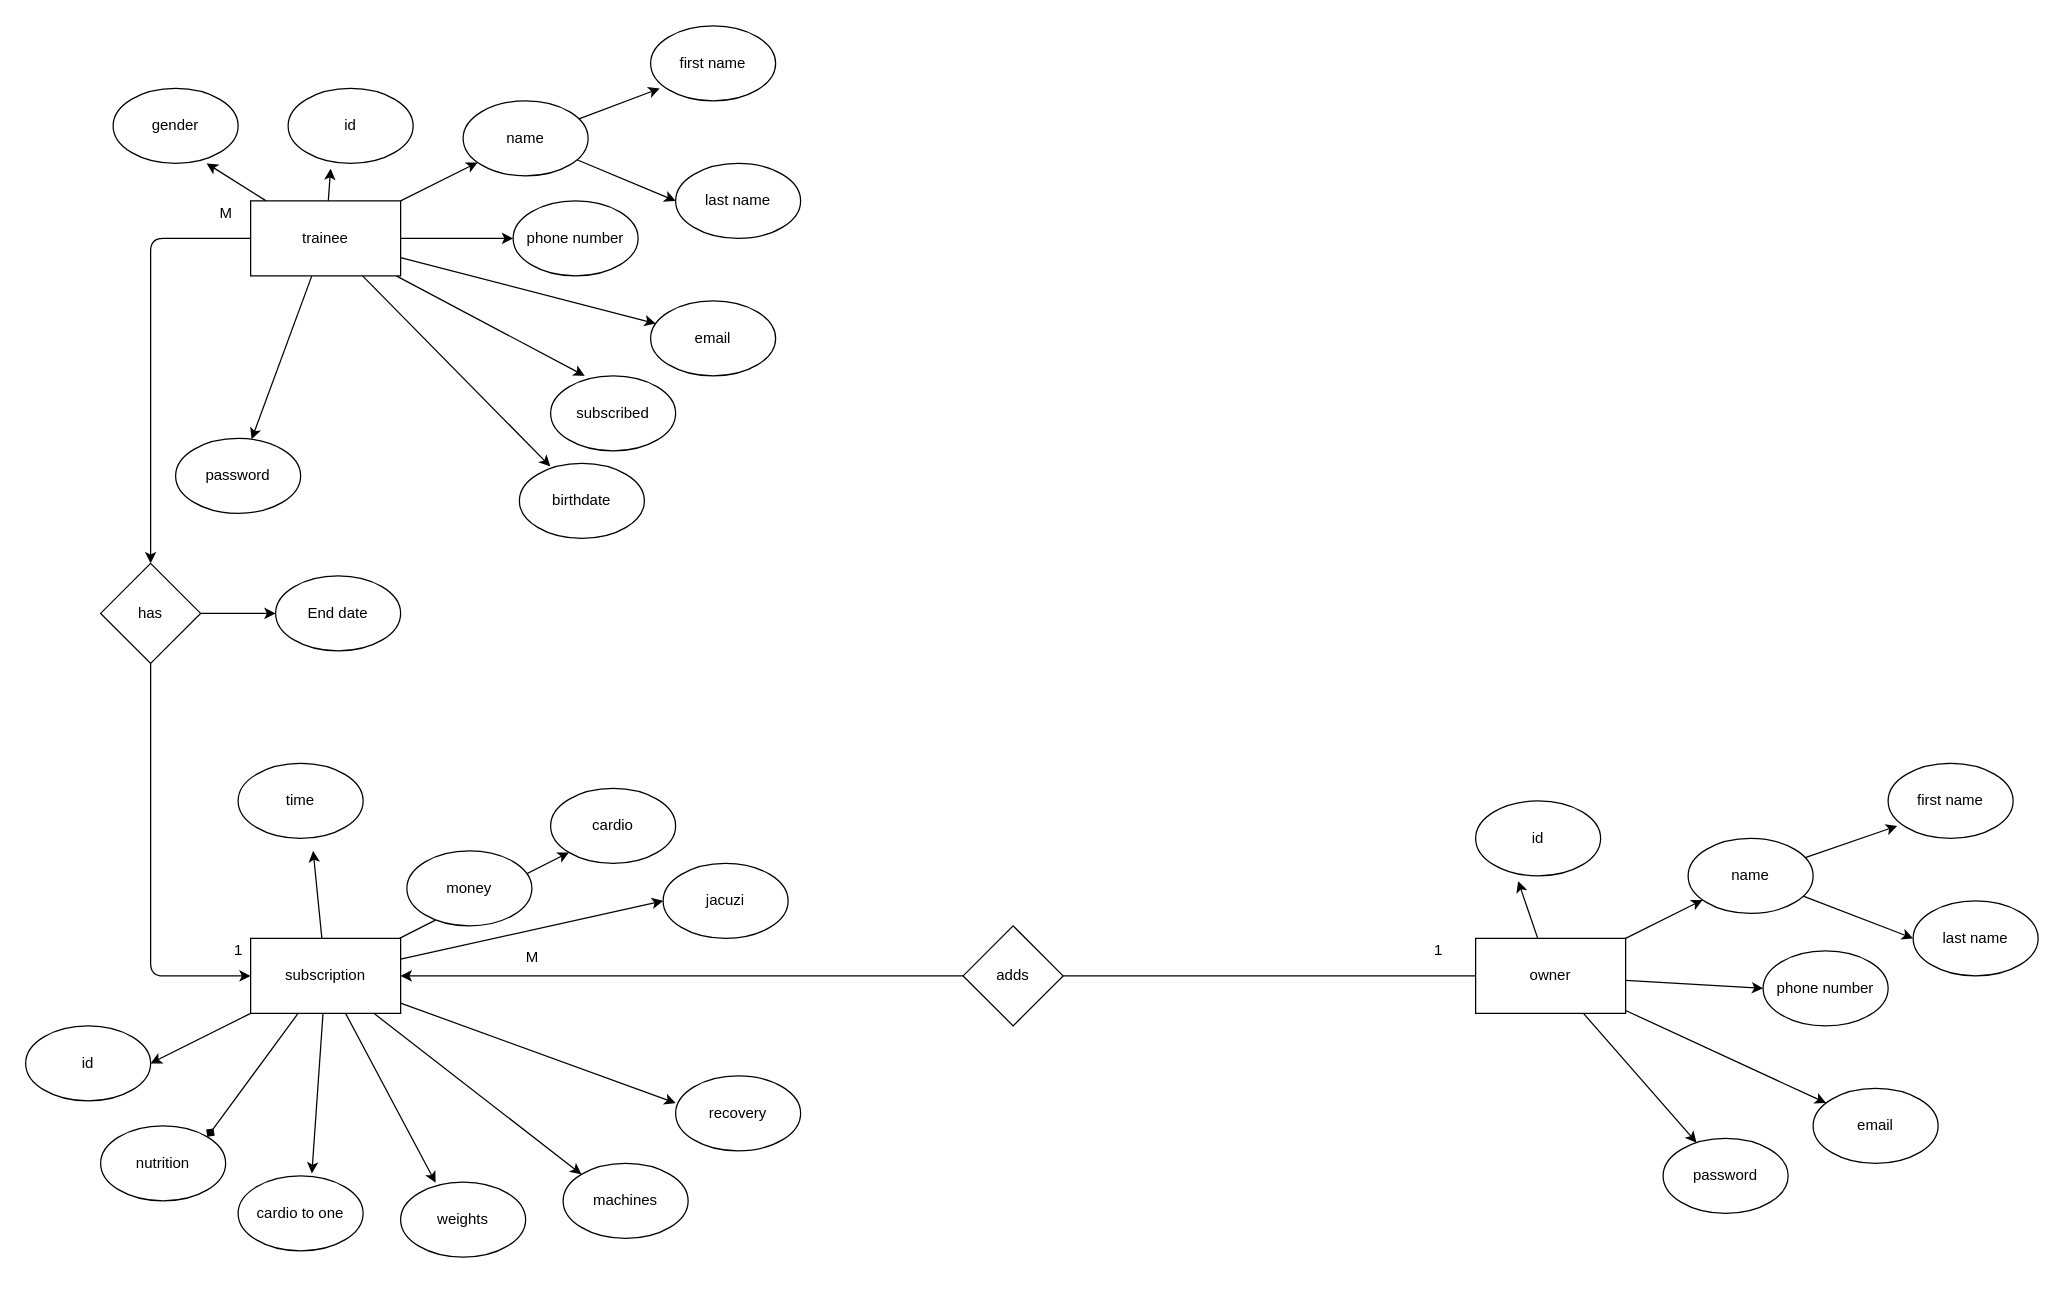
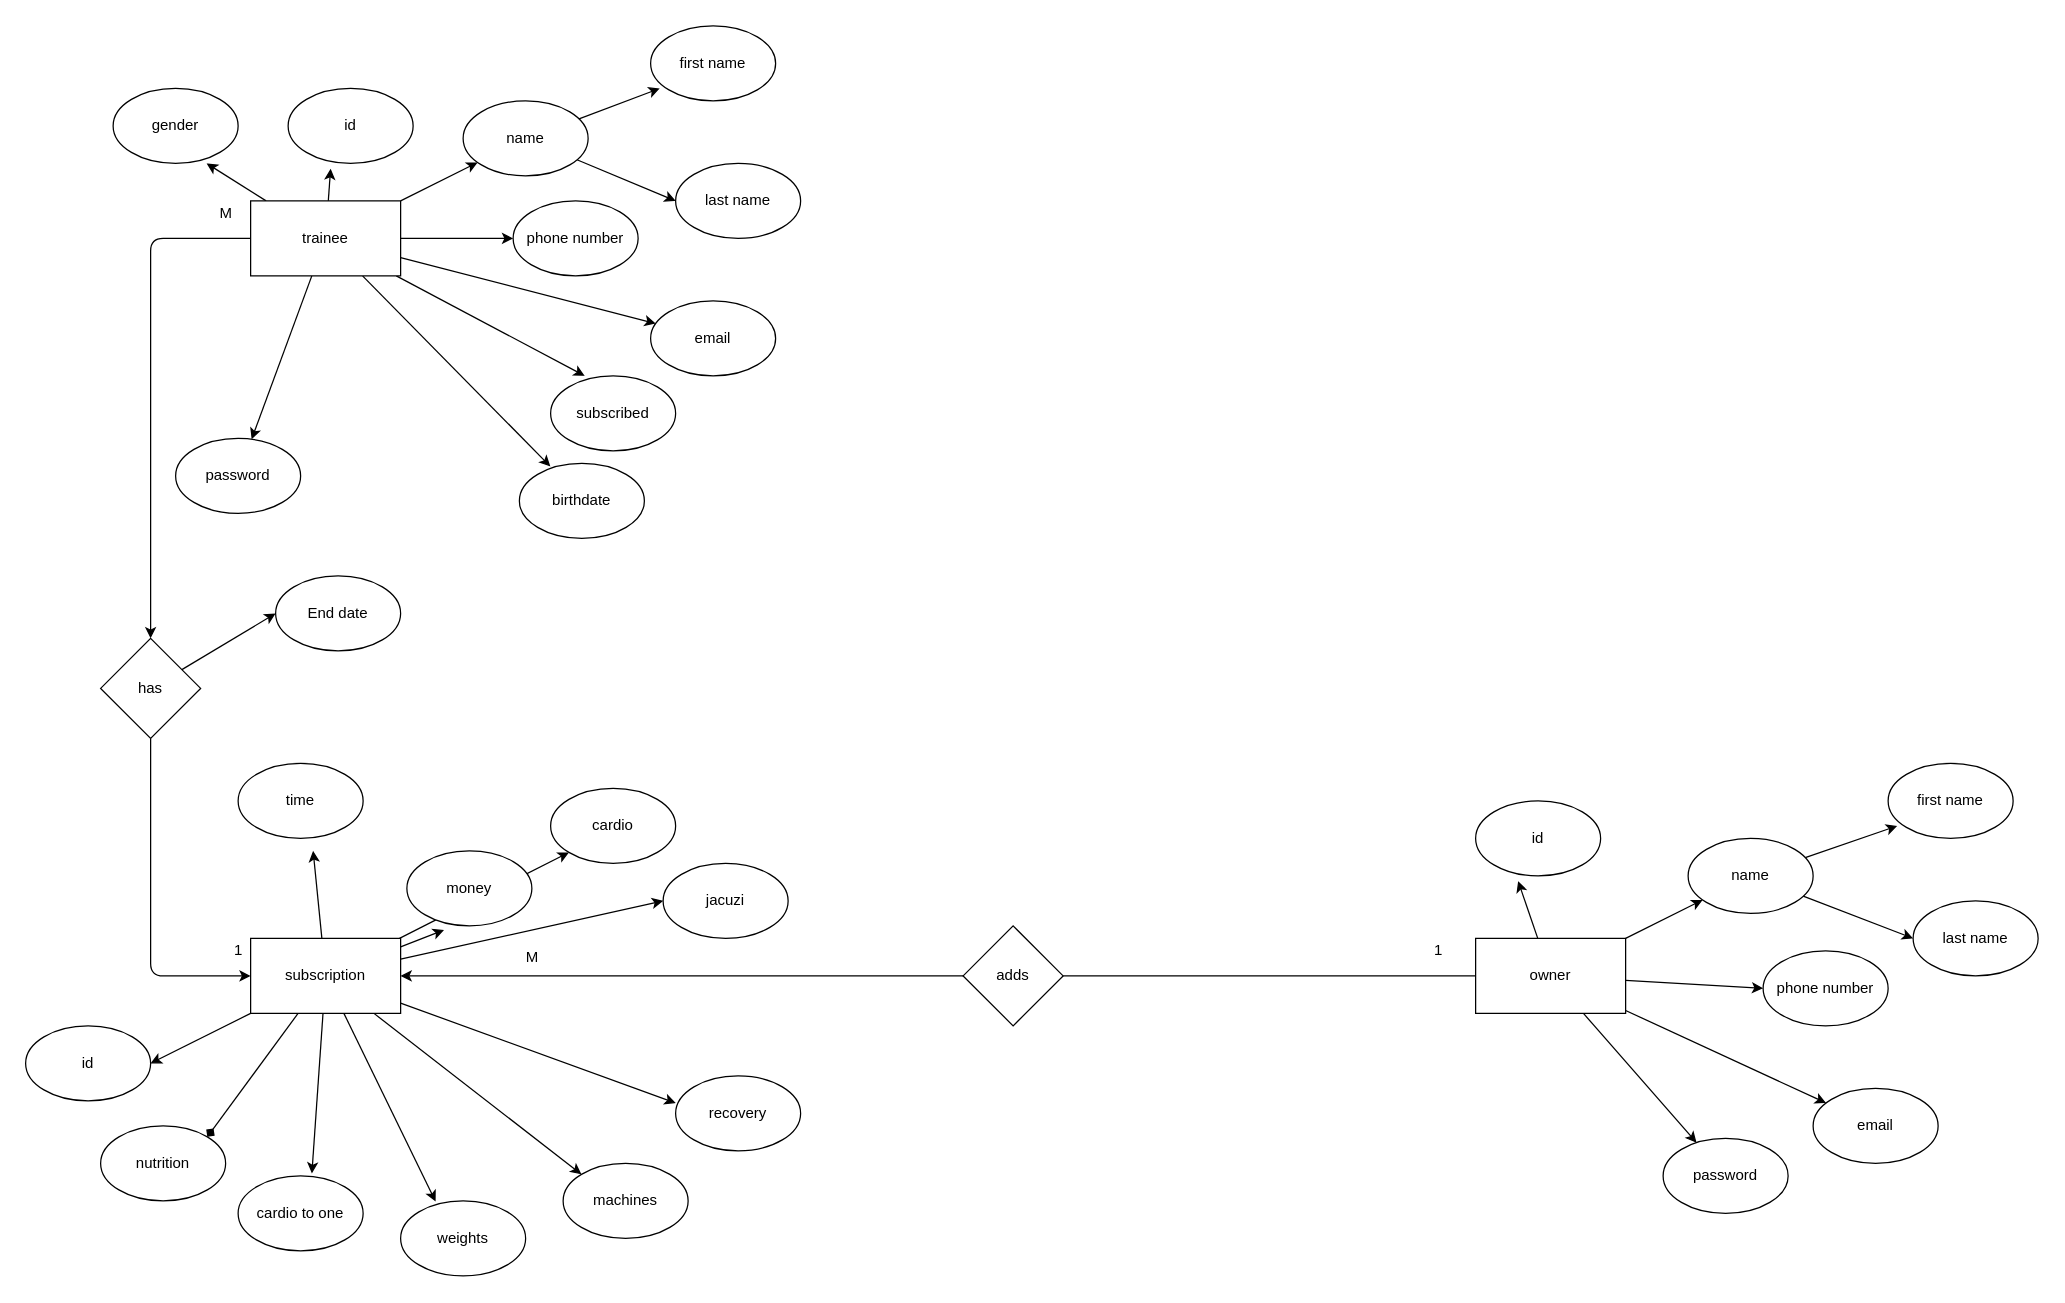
- <mxCell id="25" value="has" style="rhombus;whiteSpace=wrap;html=1;" parent="1" vertex="1"><mxGeometry x="80" y="450" width="80" height="80" as="geometry" /></mxCell>
+ <mxCell id="25" value="has" style="rhombus;whiteSpace=wrap;html=1;" parent="1" vertex="1"><mxGeometry x="80" y="510" width="80" height="80" as="geometry" /></mxCell>
+ <mxCell id="27" style="edgeStyle=none;html=1;entryX=0.297;entryY=1.055;entryDx=0;entryDy=0;entryPerimeter=0;" parent="1" source="36" target="38" edge="1"><mxGeometry relative="1" as="geometry" /></mxCell>
- <mxCell id="46" value="weights" style="ellipse;whiteSpace=wrap;html=1;" parent="1" vertex="1"><mxGeometry x="320" y="945" width="100" height="60" as="geometry" /></mxCell>
+ <mxCell id="46" value="weights" style="ellipse;whiteSpace=wrap;html=1;" parent="1" vertex="1"><mxGeometry x="320" y="960" width="100" height="60" as="geometry" /></mxCell>
